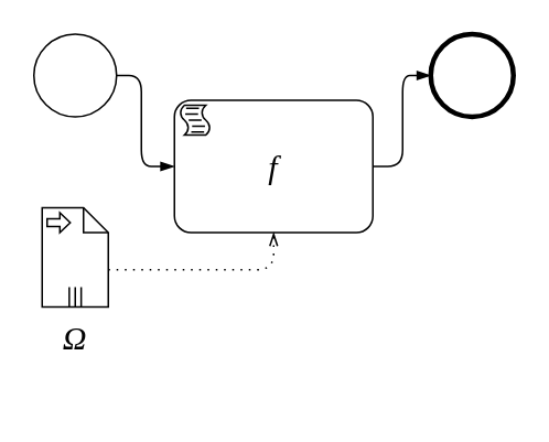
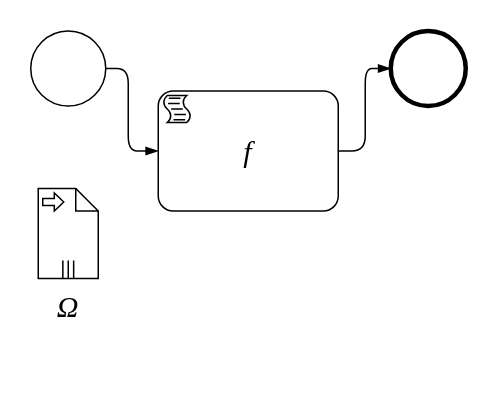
- <mxCell id="8" value="" style="edgeStyle=elbowEdgeStyle;fontSize=12;html=1;endFill=0;startFill=0;endSize=6;startSize=6;dashed=1;dashPattern=1 4;endArrow=openThin;startArrow=none;exitX=0;exitY=0;exitDx=40;exitDy=37.5;exitPerimeter=0;entryX=0.5;entryY=1;entryDx=0;entryDy=0;entryPerimeter=0;" edge="1" parent="1" source="2" target="3"><mxGeometry width="160" relative="1" as="geometry"><mxPoint x="126" y="202.5" as="sourcePoint" /><mxPoint x="198.5" y="155" as="targetPoint" /><Array as="points"><mxPoint x="165" y="145" /><mxPoint x="198.5" y="185" /><mxPoint x="168.5" y="195" /><mxPoint x="198.5" y="245" /><mxPoint x="228.5" y="225" /></Array></mxGeometry></mxCell>
